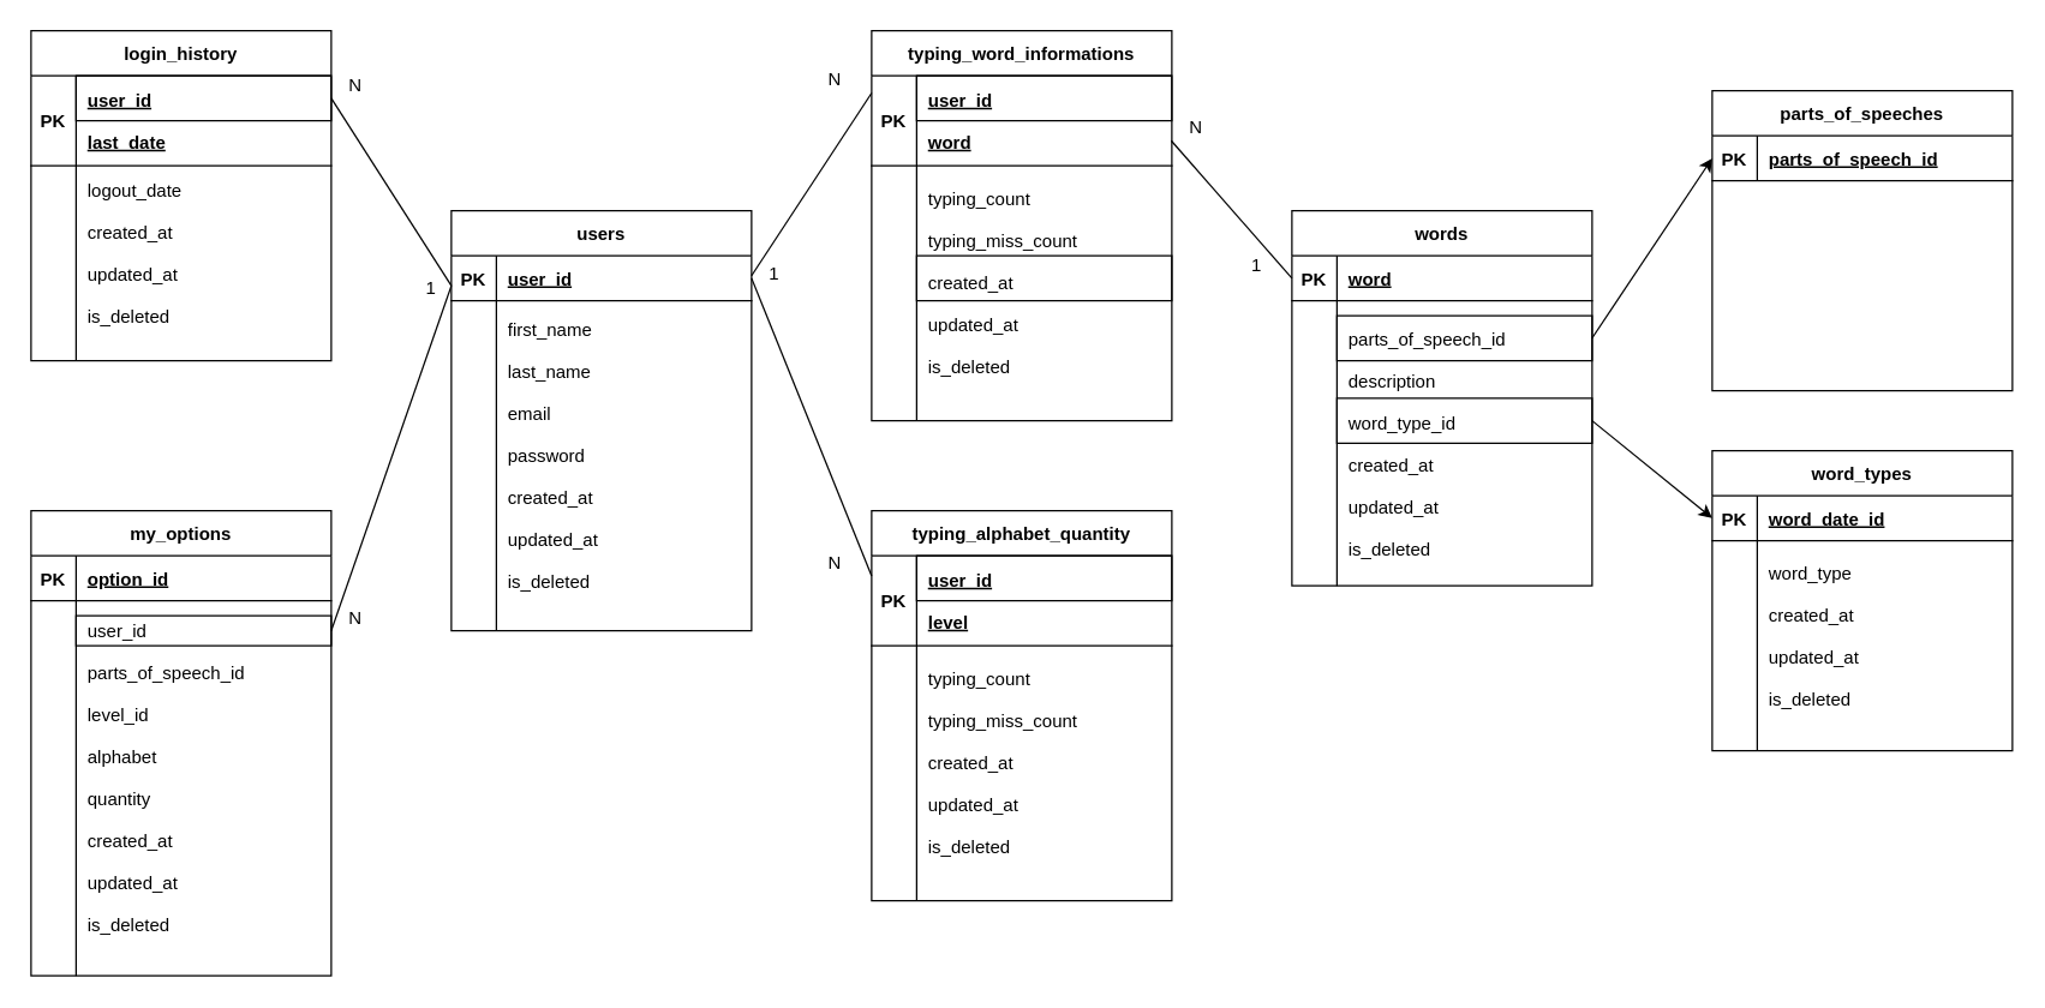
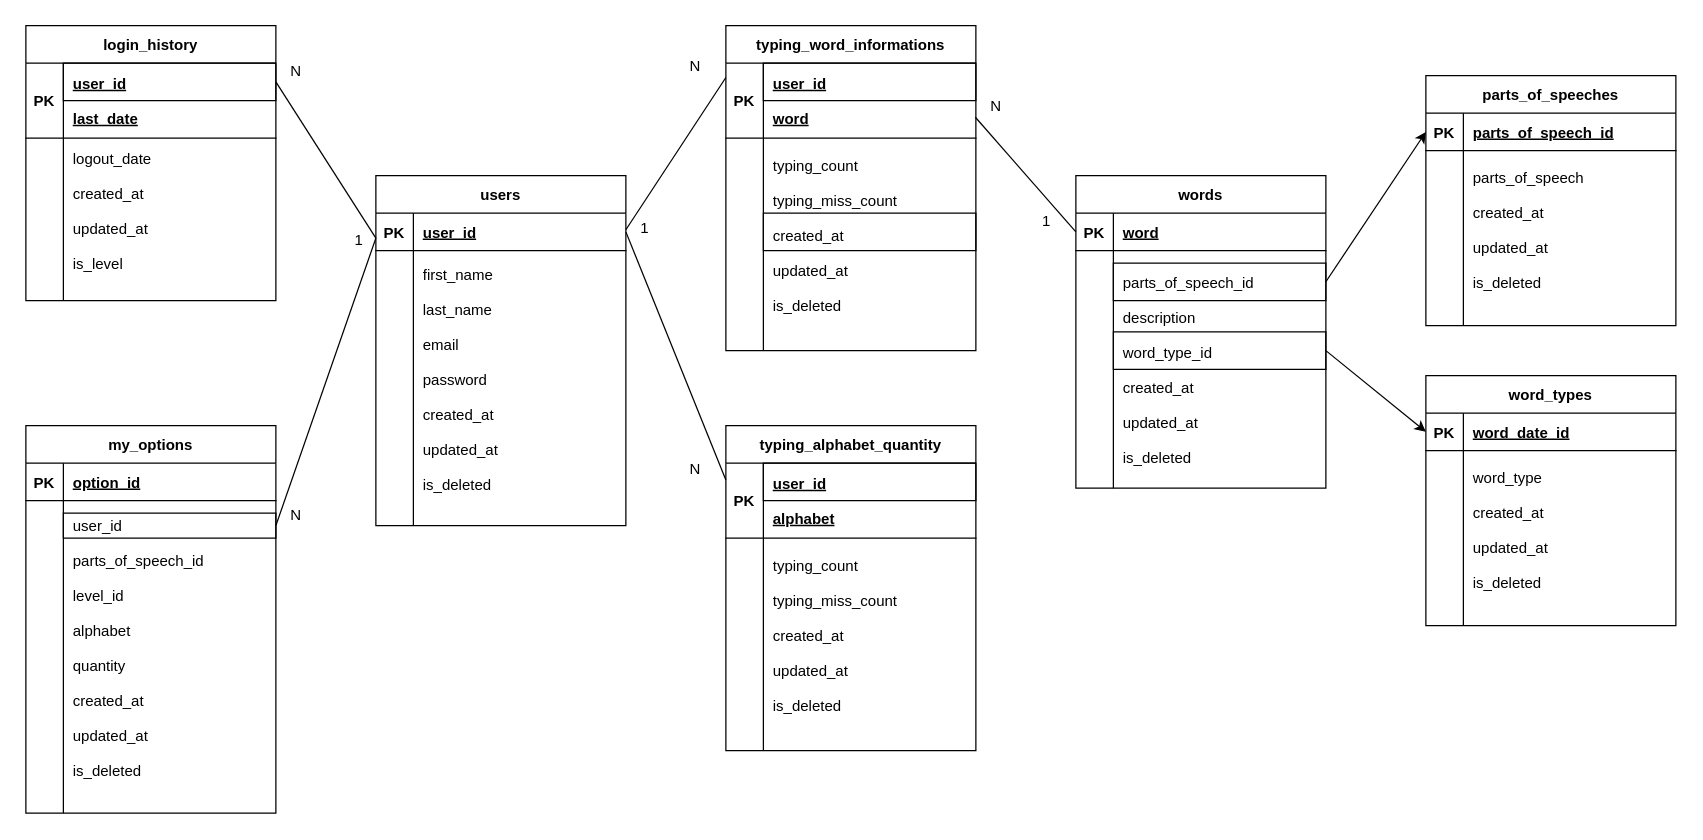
- <mxCell id="56" value="logout_date&#10;&#10;created_at&#10;&#10;updated_at&#10;&#10;is_deleted&#10;" style="shape=partialRectangle;connectable=0;fillColor=none;top=0;left=0;bottom=0;right=0;align=left;spacingLeft=6;overflow=hidden;" parent="54" vertex="1"><mxGeometry x="30" width="170" height="130" as="geometry"><mxRectangle width="170" height="130" as="alternateBounds" /></mxGeometry></mxCell>
+ <mxCell id="56" value="logout_date&#10;&#10;created_at&#10;&#10;updated_at&#10;&#10;is_level&#10;" style="shape=partialRectangle;connectable=0;fillColor=none;top=0;left=0;bottom=0;right=0;align=left;spacingLeft=6;overflow=hidden;" parent="54" vertex="1"><mxGeometry x="30" width="170" height="130" as="geometry"><mxRectangle width="170" height="130" as="alternateBounds" /></mxGeometry></mxCell>
+ <mxCell id="46" value="parts_of_speech&#10;&#10;created_at&#10;&#10;updated_at&#10;&#10;is_deleted&#10;" style="shape=partialRectangle;connectable=0;fillColor=none;top=0;left=0;bottom=0;right=0;align=left;spacingLeft=6;overflow=hidden;fontStyle=0" parent="44" vertex="1"><mxGeometry x="30" width="170" height="140" as="geometry"><mxRectangle width="170" height="140" as="alternateBounds" /></mxGeometry></mxCell>
- <mxCell id="36" value="user_id&#10;&#10;level" style="shape=partialRectangle;connectable=0;fillColor=none;top=0;left=0;bottom=0;right=0;align=left;spacingLeft=6;fontStyle=5;overflow=hidden;" parent="34" vertex="1"><mxGeometry x="30" width="170" height="60" as="geometry"><mxRectangle width="170" height="60" as="alternateBounds" /></mxGeometry></mxCell>
+ <mxCell id="36" value="user_id&#10;&#10;alphabet" style="shape=partialRectangle;connectable=0;fillColor=none;top=0;left=0;bottom=0;right=0;align=left;spacingLeft=6;fontStyle=5;overflow=hidden;" parent="34" vertex="1"><mxGeometry x="30" width="170" height="60" as="geometry"><mxRectangle width="170" height="60" as="alternateBounds" /></mxGeometry></mxCell>
